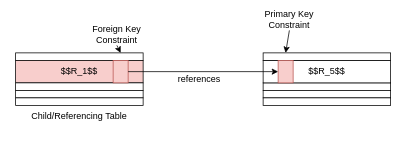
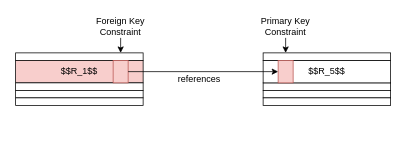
- <mxCell id="19" value="Primary Key&lt;br&gt;Constraint" style="text;html=1;strokeColor=none;fillColor=none;align=center;verticalAlign=middle;whiteSpace=wrap;rounded=0;" vertex="1" parent="1"><mxGeometry x="345" y="10" width="80" height="30" as="geometry" /></mxCell>
+ <mxCell id="19" value="Primary Key&lt;br&gt;Constraint" style="text;html=1;strokeColor=none;fillColor=none;align=center;verticalAlign=middle;whiteSpace=wrap;rounded=0;" vertex="1" parent="1"><mxGeometry x="340" y="20" width="80" height="30" as="geometry" /></mxCell>
- <mxCell id="14" value="Foreign Key Constraint" style="text;html=1;strokeColor=none;fillColor=none;align=center;verticalAlign=middle;whiteSpace=wrap;rounded=0;" vertex="1" parent="1"><mxGeometry x="115" y="30" width="80" height="30" as="geometry" /></mxCell>
+ <mxCell id="14" value="Foreign Key Constraint" style="text;html=1;strokeColor=none;fillColor=none;align=center;verticalAlign=middle;whiteSpace=wrap;rounded=0;" vertex="1" parent="1"><mxGeometry x="120" y="20" width="80" height="30" as="geometry" /></mxCell>
- <mxCell id="3" value="Child/Referencing Table" style="text;html=1;strokeColor=none;fillColor=none;align=center;verticalAlign=middle;whiteSpace=wrap;rounded=0;" vertex="1" parent="1"><mxGeometry x="20" y="140" width="170" height="30" as="geometry" /></mxCell>
